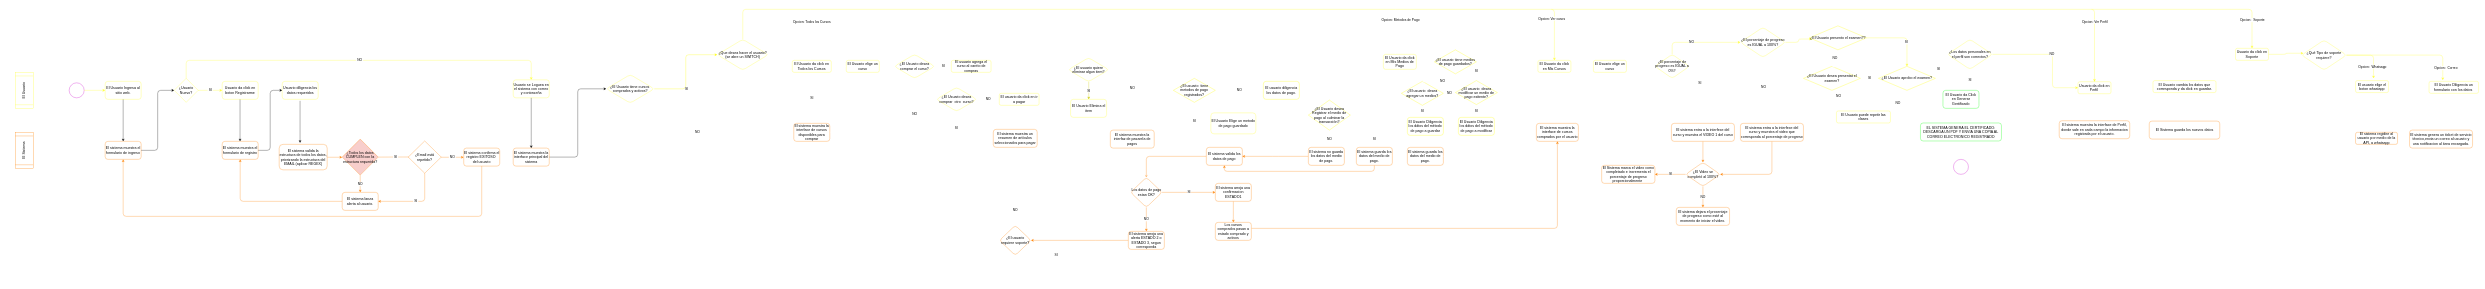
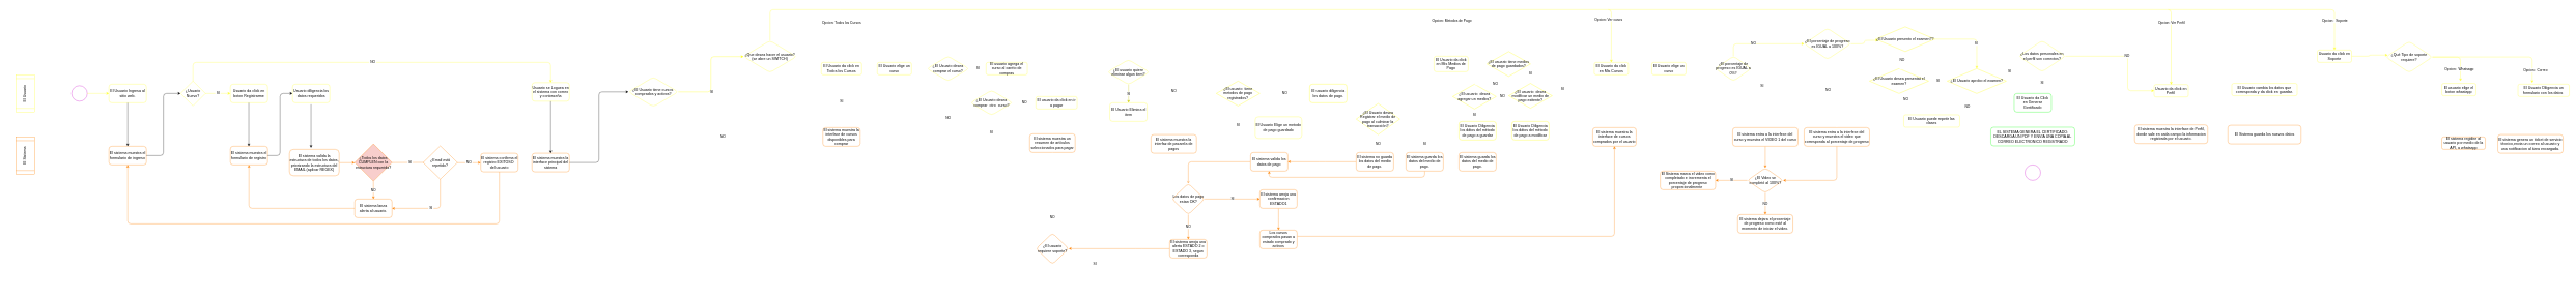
- <mxCell id="164" value="SI" style="edgeStyle=elbowEdgeStyle;html=1;exitX=0.5;exitY=1;exitDx=0;exitDy=0;entryX=0.5;entryY=0;entryDx=0;entryDy=0;strokeColor=#FFFFFF;" edge="1" parent="1" source="166" target="168"><mxGeometry relative="1" as="geometry" /></mxCell>
+ <mxCell id="164" value="SI" style="edgeStyle=elbowEdgeStyle;html=1;exitX=0.5;exitY=1;exitDx=0;exitDy=0;strokeColor=#FFFFFF;" edge="1" parent="1" source="166" target="45"><mxGeometry relative="1" as="geometry" /></mxCell>
